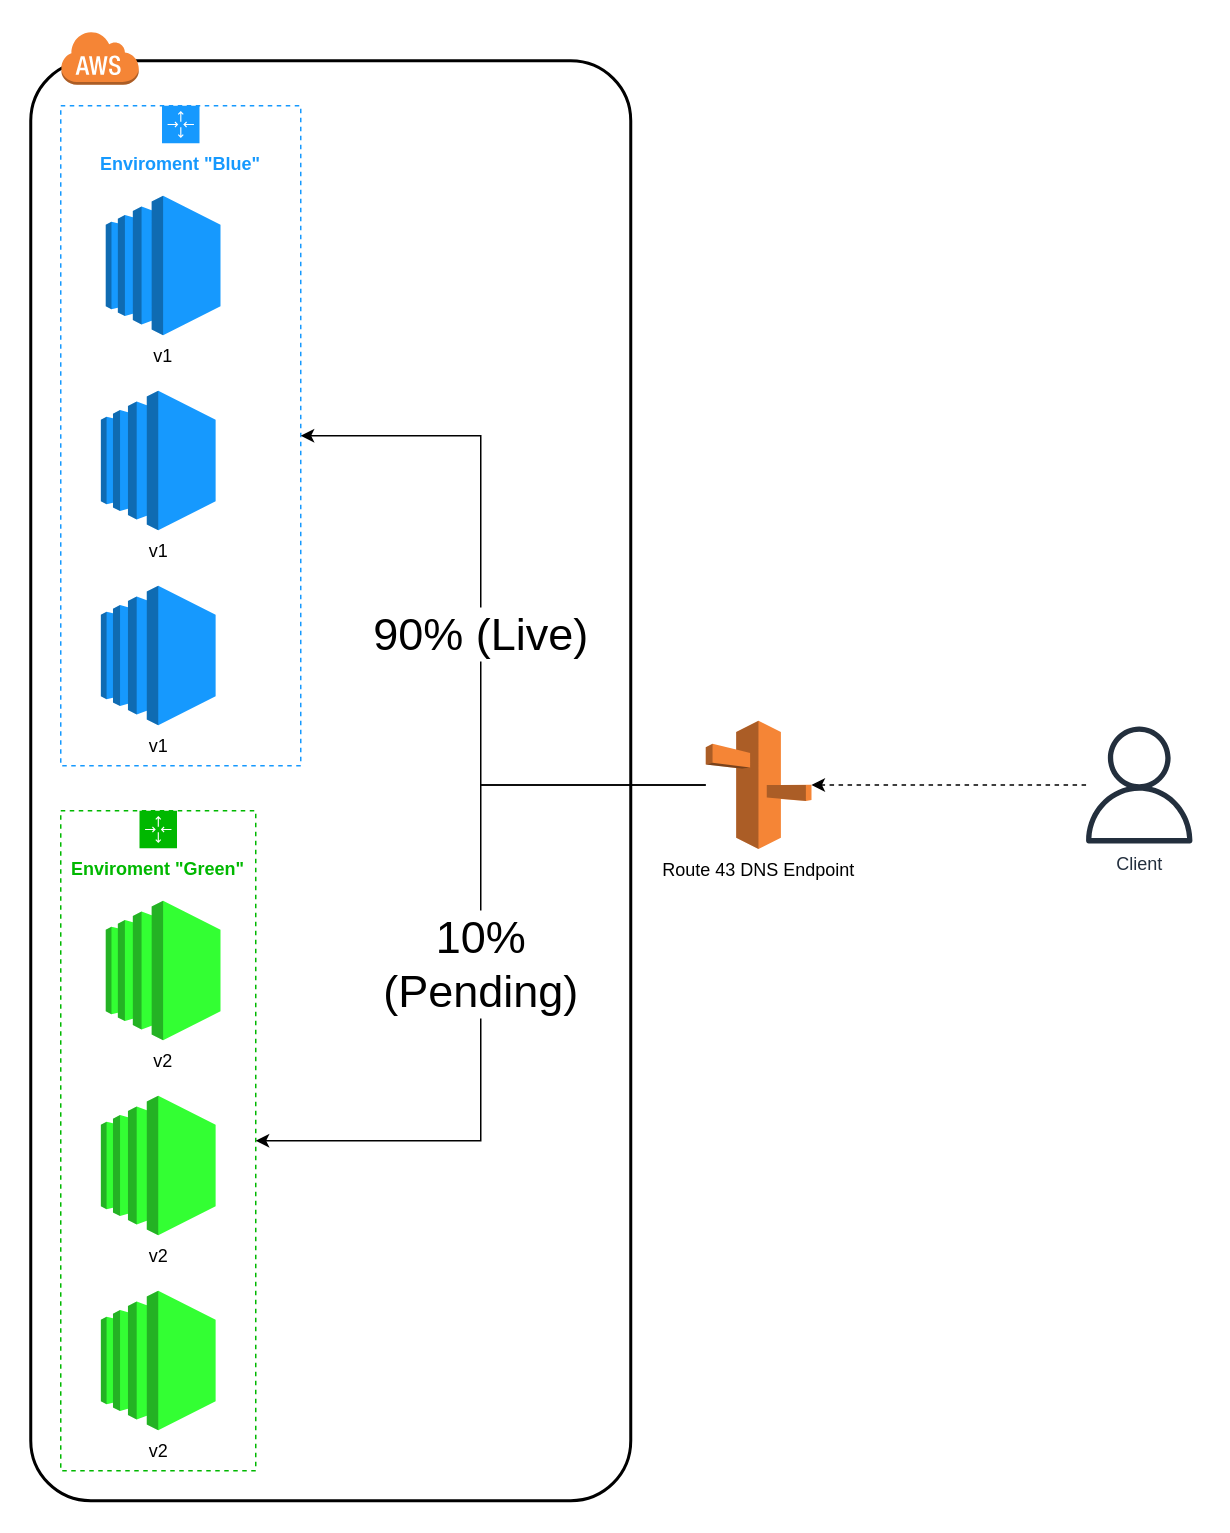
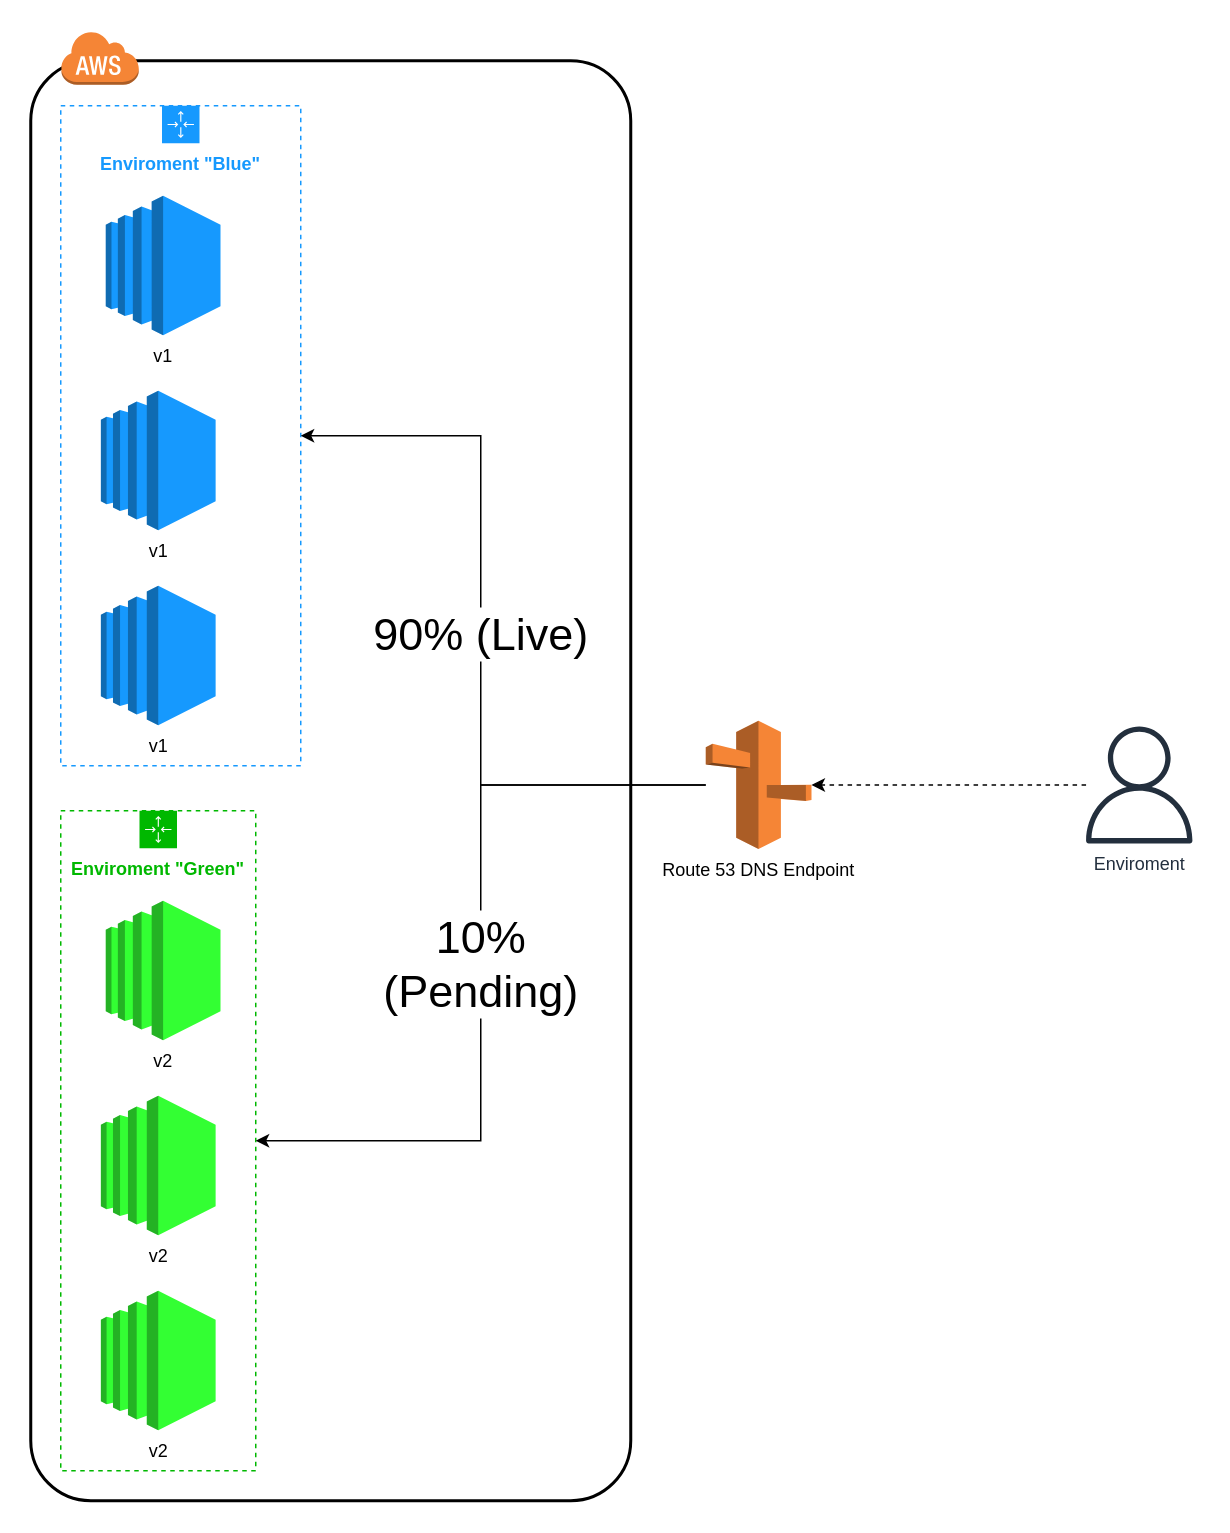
- <mxCell id="15" value="Client" style="sketch=0;outlineConnect=0;fontColor=#232F3E;gradientColor=none;fillColor=#232F3D;strokeColor=none;dashed=0;verticalLabelPosition=bottom;verticalAlign=top;align=center;html=1;fontSize=12;fontStyle=0;aspect=fixed;pointerEvents=1;shape=mxgraph.aws4.user;" parent="1" vertex="1"><mxGeometry x="720" y="483.75" width="78" height="78" as="geometry" /></mxCell>
+ <mxCell id="15" value="Enviroment" style="sketch=0;outlineConnect=0;fontColor=#232F3E;gradientColor=none;fillColor=#232F3D;strokeColor=none;dashed=0;verticalLabelPosition=bottom;verticalAlign=top;align=center;html=1;fontSize=12;fontStyle=0;aspect=fixed;pointerEvents=1;shape=mxgraph.aws4.user;" parent="1" vertex="1"><mxGeometry x="720" y="483.75" width="78" height="78" as="geometry" /></mxCell>
- <mxCell id="13" value="Route 43 DNS Endpoint" style="outlineConnect=0;dashed=0;verticalLabelPosition=bottom;verticalAlign=top;align=center;html=1;shape=mxgraph.aws3.route_53;fillColor=#F58536;gradientColor=none;" parent="1" vertex="1"><mxGeometry x="470" y="480" width="70.5" height="85.5" as="geometry" /></mxCell>
+ <mxCell id="13" value="Route 53 DNS Endpoint" style="outlineConnect=0;dashed=0;verticalLabelPosition=bottom;verticalAlign=top;align=center;html=1;shape=mxgraph.aws3.route_53;fillColor=#F58536;gradientColor=none;" parent="1" vertex="1"><mxGeometry x="470" y="480" width="70.5" height="85.5" as="geometry" /></mxCell>
